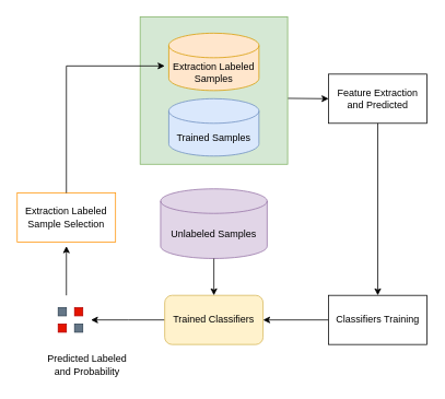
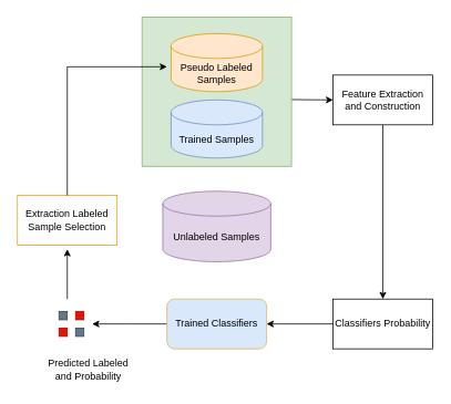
- <mxCell id="6" value="Extraction Labeled Samples" style="shape=cylinder3;whiteSpace=wrap;html=1;boundedLbl=1;backgroundOutline=1;size=15;fillColor=#ffe6cc;strokeColor=#d79b00;" parent="4" vertex="1"><mxGeometry x="35" y="20" width="110" height="70" as="geometry" /></mxCell>
+ <mxCell id="6" value="Pseudo Labeled Samples" style="shape=cylinder3;whiteSpace=wrap;html=1;boundedLbl=1;backgroundOutline=1;size=15;fillColor=#ffe6cc;strokeColor=#d79b00;" parent="4" vertex="1"><mxGeometry x="35" y="20" width="110" height="70" as="geometry" /></mxCell>
- <mxCell id="2" value="Feature Extraction and Predicted" style="rounded=0;whiteSpace=wrap;html=1;" parent="1" vertex="1"><mxGeometry x="400" y="90" width="120" height="60" as="geometry" /></mxCell>
+ <mxCell id="2" value="Feature Extraction and Construction" style="rounded=0;whiteSpace=wrap;html=1;" parent="1" vertex="1"><mxGeometry x="400" y="90" width="120" height="60" as="geometry" /></mxCell>
- <mxCell id="14" style="edgeStyle=orthogonalEdgeStyle;rounded=0;orthogonalLoop=1;jettySize=auto;html=1;entryX=0.5;entryY=0;entryDx=0;entryDy=0;" parent="1" source="8" target="13" edge="1"><mxGeometry relative="1" as="geometry" /></mxCell>
- <mxCell id="13" value="Trained Classifiers" style="rounded=1;whiteSpace=wrap;html=1;fillColor=#fff2cc;strokeColor=#d6b656;" parent="1" vertex="1"><mxGeometry x="200" y="360" width="120" height="60" as="geometry" /></mxCell>
+ <mxCell id="13" value="Trained Classifiers" style="rounded=1;whiteSpace=wrap;html=1;fillColor=#dae8fc;strokeColor=#d6b656;" parent="1" vertex="1"><mxGeometry x="200" y="360" width="120" height="60" as="geometry" /></mxCell>
- <mxCell id="11" value="Classifiers Training" style="rounded=0;whiteSpace=wrap;html=1;" parent="1" vertex="1"><mxGeometry x="400" y="360" width="120" height="60" as="geometry" /></mxCell>
+ <mxCell id="11" value="Classifiers Probability" style="rounded=0;whiteSpace=wrap;html=1;" parent="1" vertex="1"><mxGeometry x="400" y="360" width="120" height="60" as="geometry" /></mxCell>
